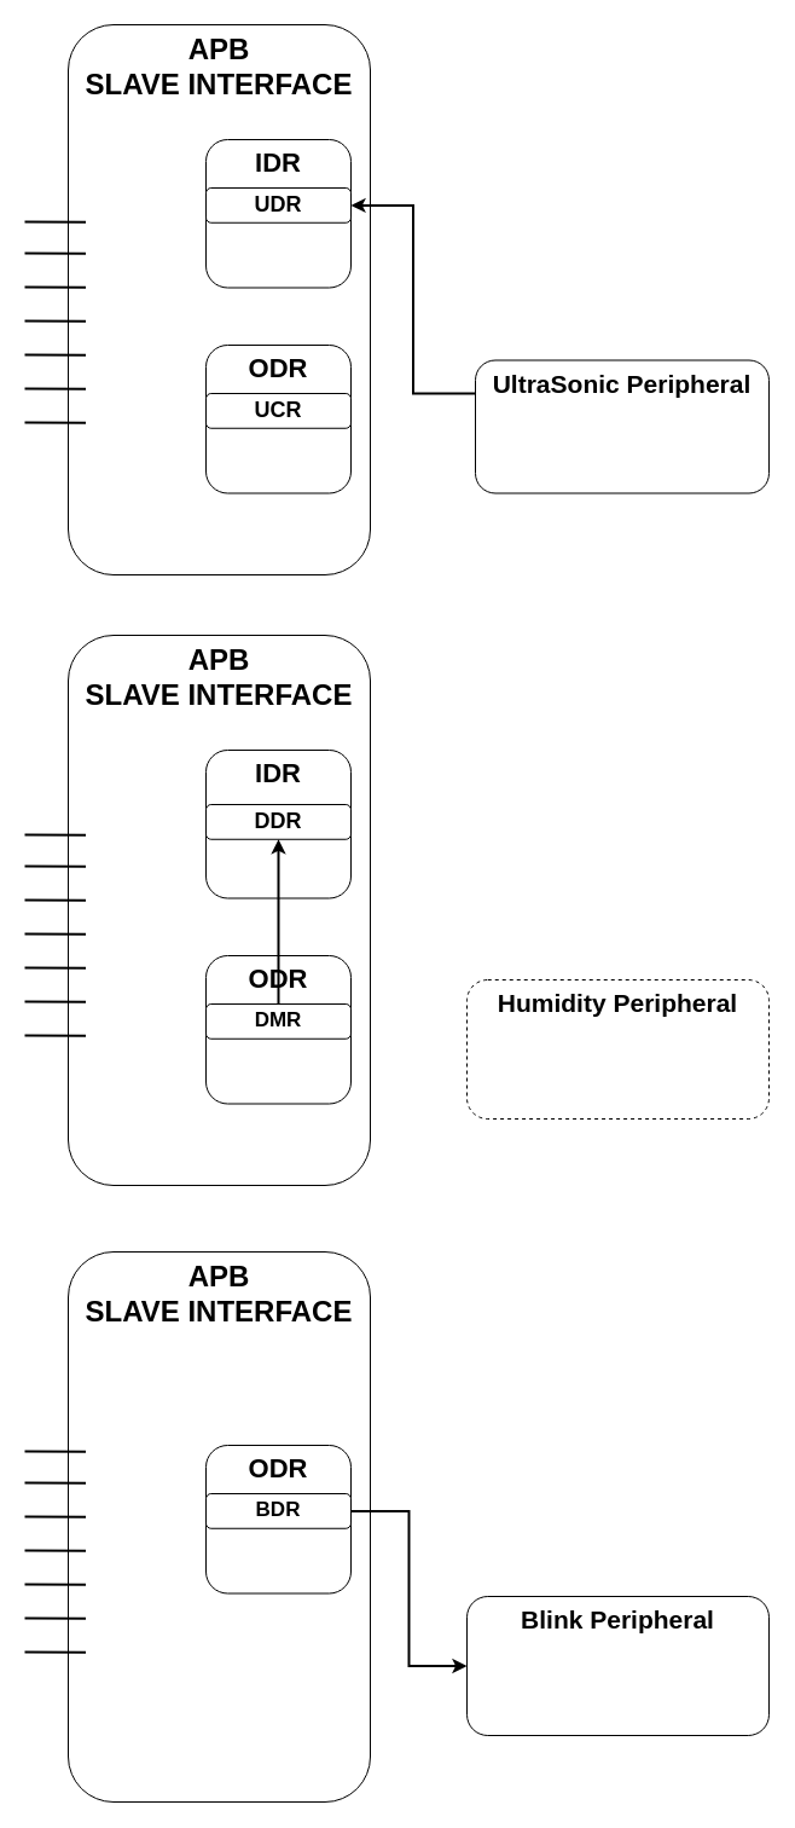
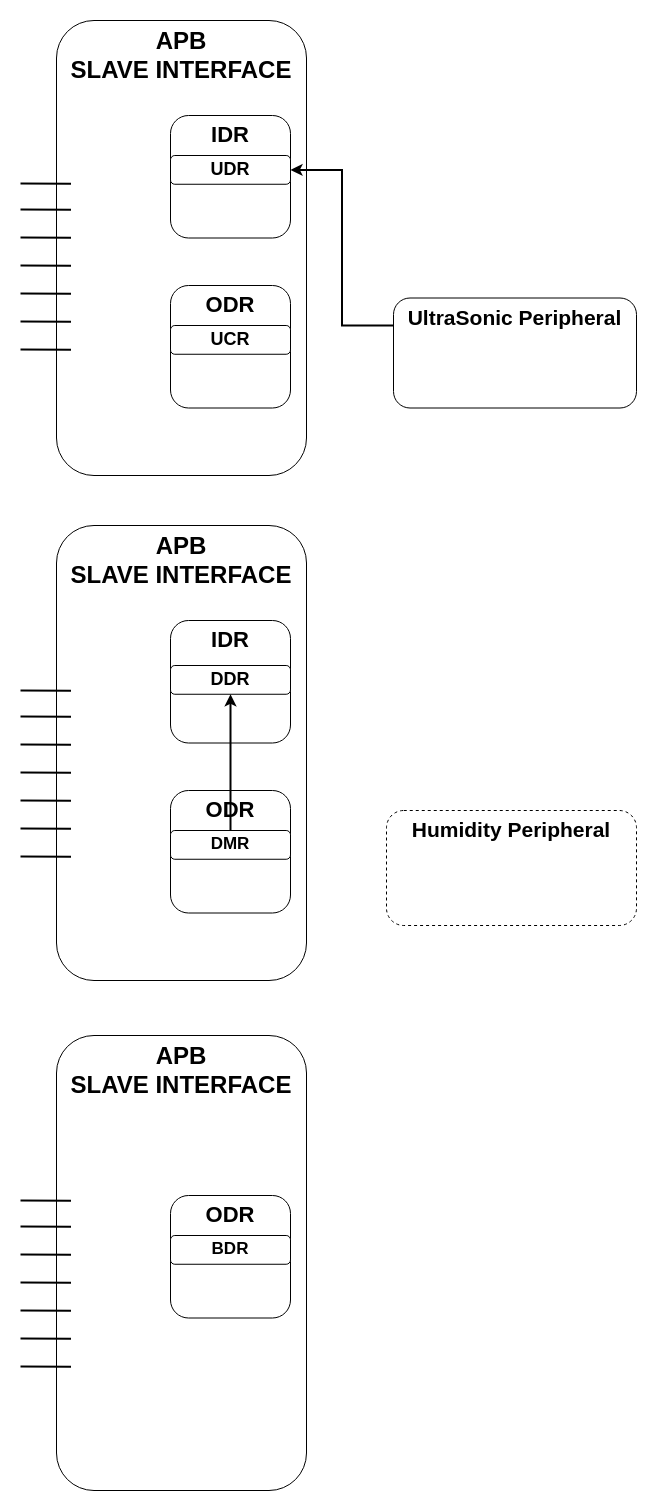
- <mxCell id="18" style="edgeStyle=orthogonalEdgeStyle;rounded=0;orthogonalLoop=1;jettySize=auto;html=1;entryX=0;entryY=0.5;entryDx=0;entryDy=0;strokeWidth=2;" parent="1" source="19" target="20" edge="1"><mxGeometry relative="1" as="geometry" /></mxCell>
- <mxCell id="20" value="Blink Peripheral" style="rounded=1;whiteSpace=wrap;html=1;fontStyle=1;fontSize=21;verticalAlign=top;" parent="1" vertex="1"><mxGeometry x="386" y="1320" width="250" height="115" as="geometry" /></mxCell>
